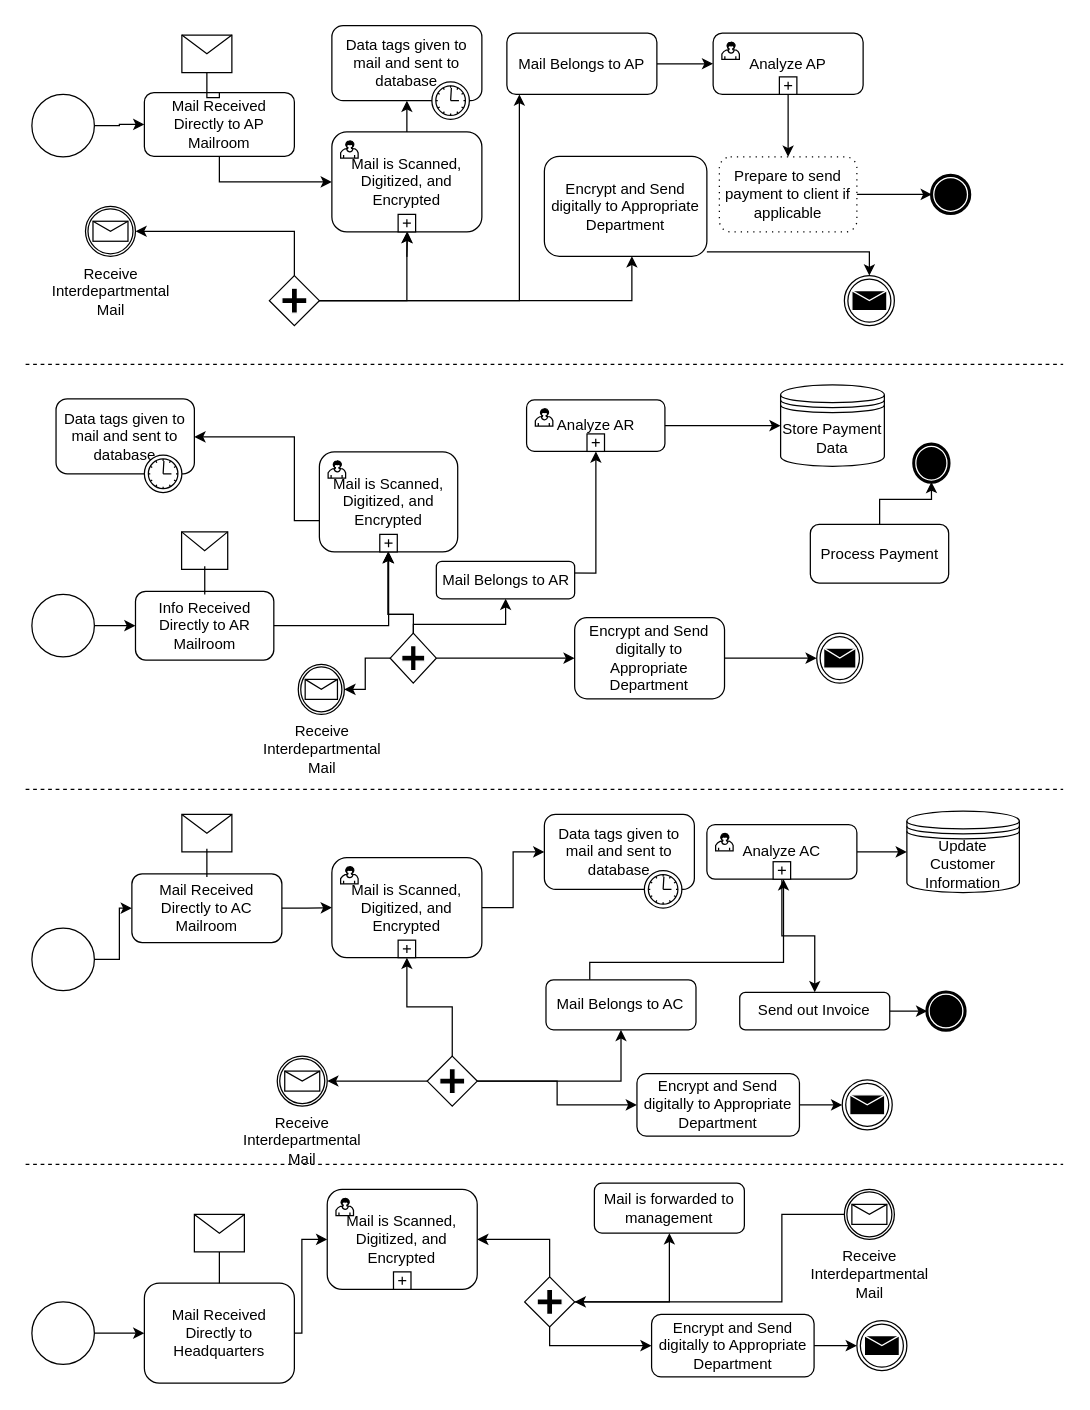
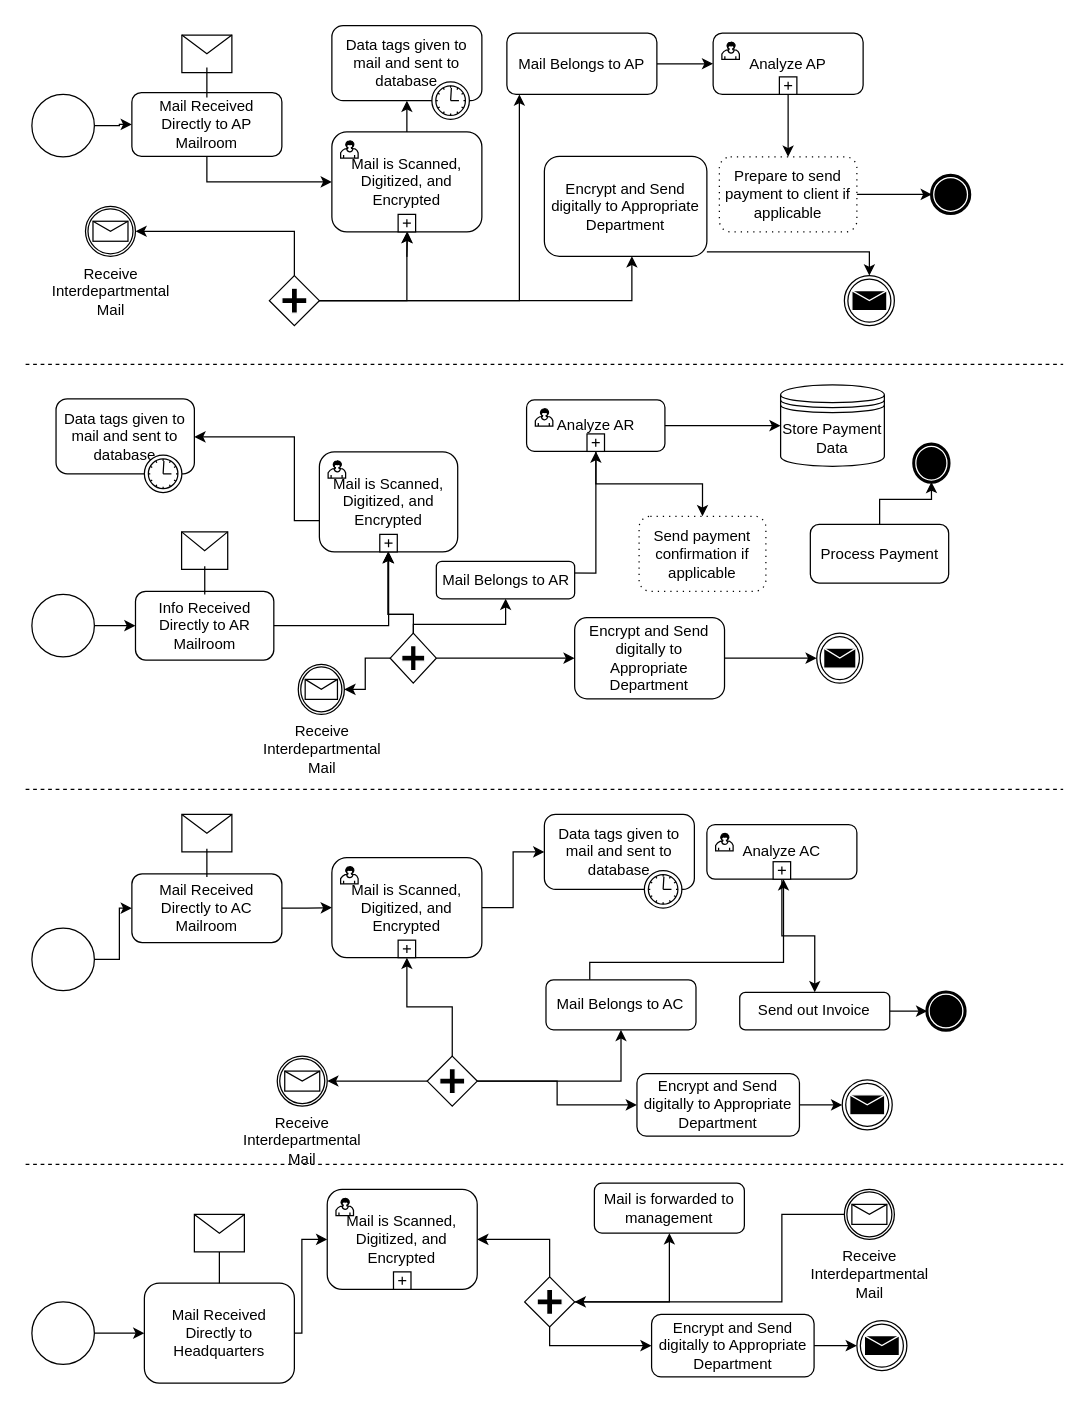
- <mxCell id="4" value="Mail Received Directly to AP Mailroom" style="shape=ext;rounded=1;html=1;whiteSpace=wrap;" parent="1" vertex="1"><mxGeometry x="115" y="73.5" width="120" height="51" as="geometry" /></mxCell>
+ <mxCell id="4" value="Mail Received Directly to AP Mailroom" style="shape=ext;rounded=1;html=1;whiteSpace=wrap;" parent="1" vertex="1"><mxGeometry x="105" y="73.5" width="120" height="51" as="geometry" /></mxCell>
+ <mxCell id="86" value="" style="edgeStyle=orthogonalEdgeStyle;rounded=0;orthogonalLoop=1;jettySize=auto;html=1;" edge="1" parent="1" source="81" target="85"><mxGeometry relative="1" as="geometry" /></mxCell>
+ <mxCell id="85" value="Send payment confirmation if applicable" style="shape=ext;rounded=1;html=1;whiteSpace=wrap;dashed=1;dashPattern=1 4;fontFamily=Helvetica;fontSize=12;fontColor=#000000;align=center;strokeColor=#000000;fillColor=#ffffff;" vertex="1" parent="1"><mxGeometry x="510.768" y="412.5" width="101.444" height="60" as="geometry" /></mxCell>
- <mxCell id="52" value="" style="edgeStyle=orthogonalEdgeStyle;rounded=0;orthogonalLoop=1;jettySize=auto;html=1;" edge="1" parent="1" source="68" target="59"><mxGeometry relative="1" as="geometry" /></mxCell>
- <mxCell id="59" value="Update Customer Information" style="shape=datastore;whiteSpace=wrap;html=1;" vertex="1" parent="1"><mxGeometry x="725" y="648.5" width="90" height="65" as="geometry" /></mxCell>
